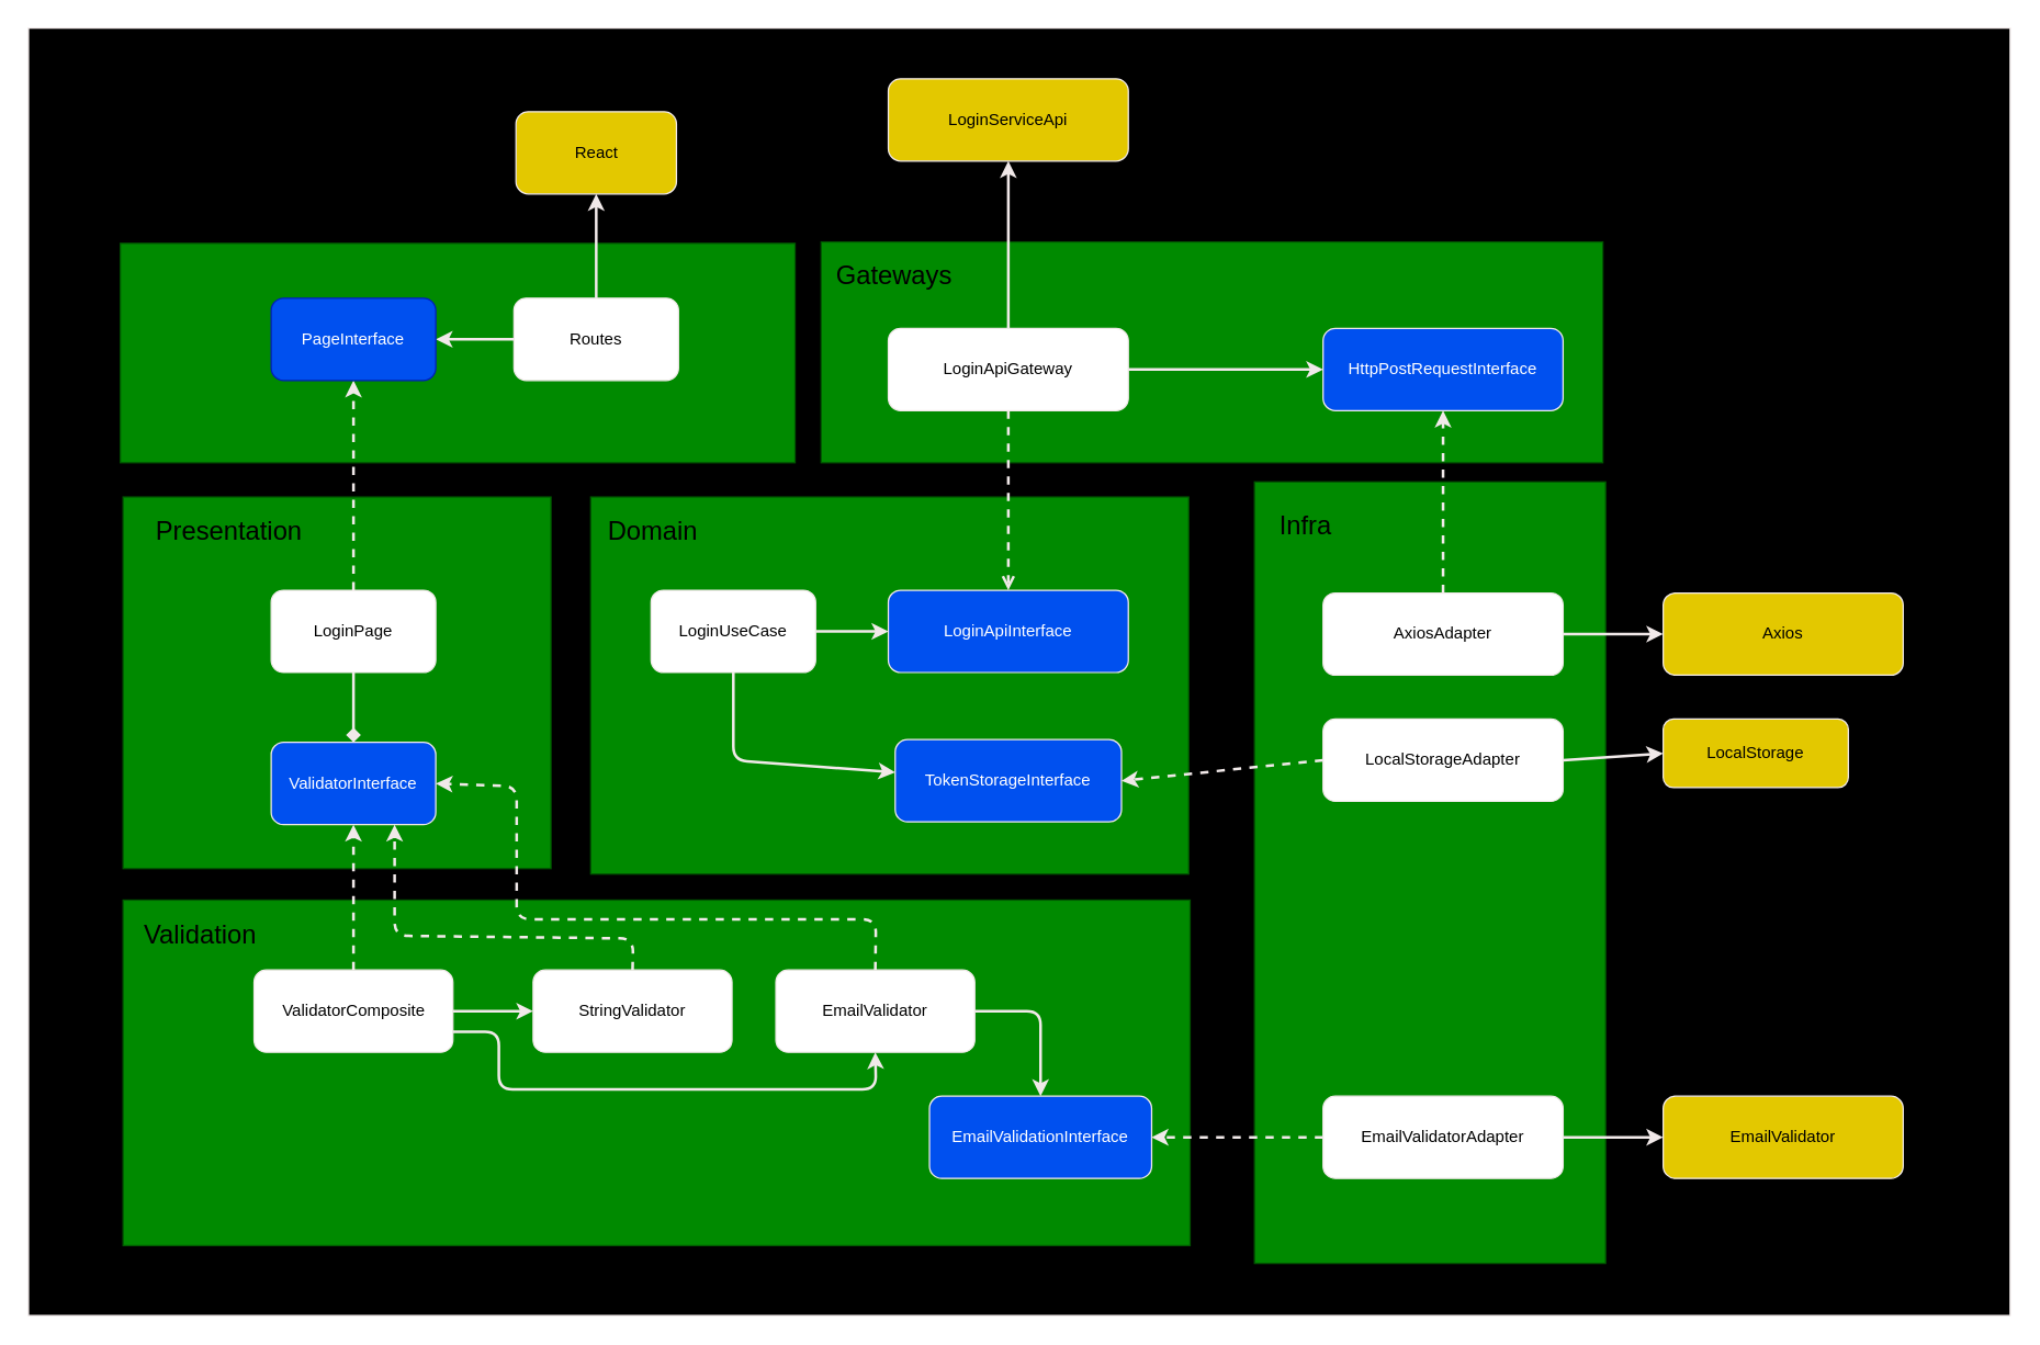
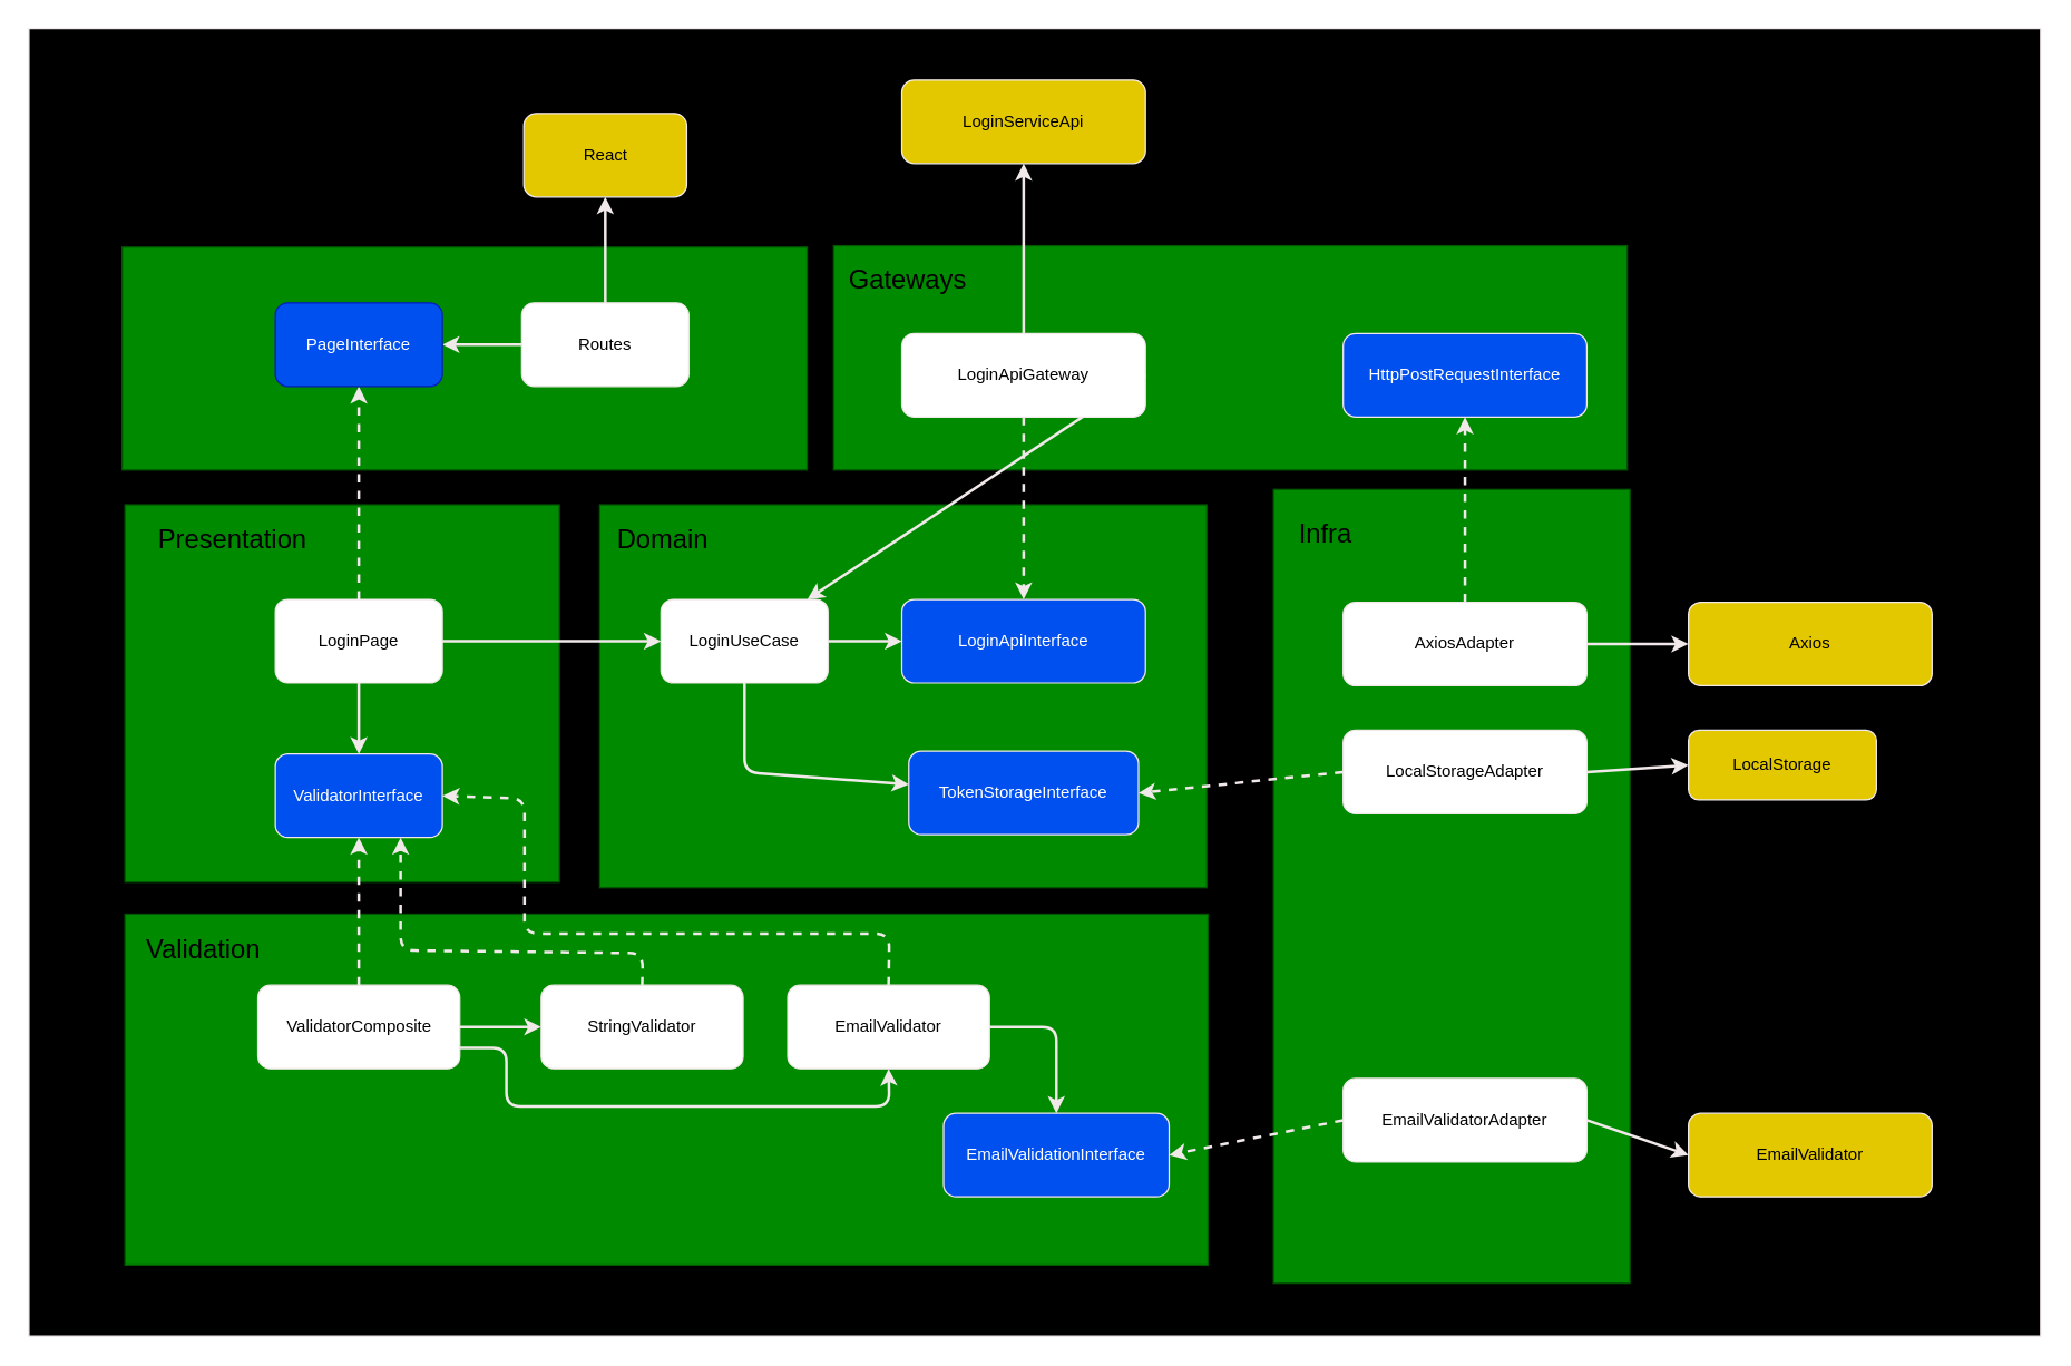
- <mxCell id="15" style="edgeStyle=none;html=1;exitX=1;exitY=0.5;exitDx=0;exitDy=0;entryX=0;entryY=0.5;entryDx=0;entryDy=0;fontSize=19;strokeWidth=2;strokeColor=#f1e9e9;" parent="1" source="17" target="25" edge="1"><mxGeometry relative="1" as="geometry" /></mxCell>
+ <mxCell id="15" style="edgeStyle=none;html=1;exitX=1;exitY=0.5;exitDx=0;exitDy=0;fontSize=19;strokeWidth=2;strokeColor=#f1e9e9;" parent="1" source="17" target="8" edge="1"><mxGeometry relative="1" as="geometry" /></mxCell>
- <mxCell id="14" style="edgeStyle=none;html=1;exitX=0.5;exitY=1;exitDx=0;exitDy=0;entryX=0.5;entryY=0;entryDx=0;entryDy=0;fontSize=19;strokeWidth=2;dashed=1;strokeColor=#f1e9e9;endArrow=open;" parent="1" source="17" target="9" edge="1"><mxGeometry relative="1" as="geometry" /></mxCell>
+ <mxCell id="14" style="edgeStyle=none;html=1;exitX=0.5;exitY=1;exitDx=0;exitDy=0;entryX=0.5;entryY=0;entryDx=0;entryDy=0;fontSize=19;strokeWidth=2;dashed=1;strokeColor=#f1e9e9;" parent="1" source="17" target="9" edge="1"><mxGeometry relative="1" as="geometry" /></mxCell>
+ <mxCell id="31" style="edgeStyle=none;html=1;exitX=1;exitY=0.5;exitDx=0;exitDy=0;entryX=0;entryY=0.5;entryDx=0;entryDy=0;strokeWidth=2;strokeColor=#f1e9e9;" edge="1" parent="1" source="34" target="8"><mxGeometry relative="1" as="geometry" /></mxCell>
- <mxCell id="32" style="edgeStyle=none;html=1;exitX=0.5;exitY=1;exitDx=0;exitDy=0;entryX=0.5;entryY=0;entryDx=0;entryDy=0;strokeWidth=2;strokeColor=#f1e9e9;endArrow=diamond;" edge="1" parent="1" source="34" target="35"><mxGeometry relative="1" as="geometry" /></mxCell>
+ <mxCell id="32" style="edgeStyle=none;html=1;exitX=0.5;exitY=1;exitDx=0;exitDy=0;entryX=0.5;entryY=0;entryDx=0;entryDy=0;strokeWidth=2;strokeColor=#f1e9e9;" edge="1" parent="1" source="34" target="35"><mxGeometry relative="1" as="geometry" /></mxCell>
- <mxCell id="49" value="EmailValidatorAdapter" style="rounded=1;whiteSpace=wrap;html=1;strokeColor=#f1e9e9;" vertex="1" parent="1"><mxGeometry x="964" y="799" width="175" height="60" as="geometry" /></mxCell>
+ <mxCell id="49" value="EmailValidatorAdapter" style="rounded=1;whiteSpace=wrap;html=1;strokeColor=#f1e9e9;" vertex="1" parent="1"><mxGeometry x="964" y="774" width="175" height="60" as="geometry" /></mxCell>
